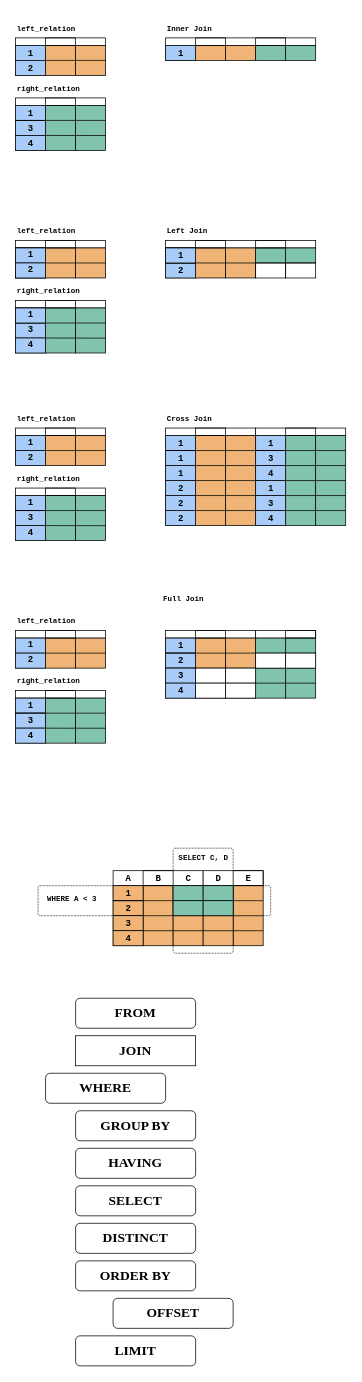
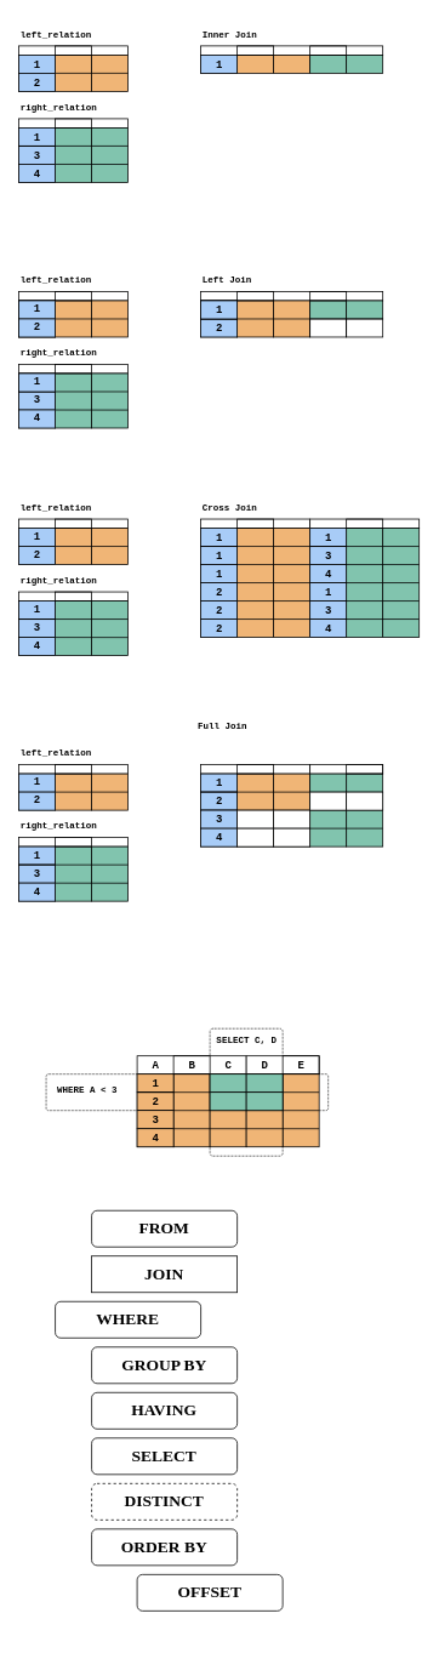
- <mxCell id="192" value="DISTINCT" style="rounded=1;whiteSpace=wrap;html=1;fontSize=18;fontStyle=1;fontFamily=Verdana;" parent="1" vertex="1"><mxGeometry x="100" y="1630" width="160" height="40" as="geometry" /></mxCell>
+ <mxCell id="192" value="DISTINCT" style="rounded=1;whiteSpace=wrap;html=1;fontSize=18;fontStyle=1;fontFamily=Verdana;dashed=1;" parent="1" vertex="1"><mxGeometry x="100" y="1630" width="160" height="40" as="geometry" /></mxCell>
- <mxCell id="195" value="LIMIT" style="rounded=1;whiteSpace=wrap;html=1;fontSize=18;fontStyle=1;fontFamily=Verdana;" parent="1" vertex="1"><mxGeometry x="100" y="1780" width="160" height="40" as="geometry" /></mxCell>
